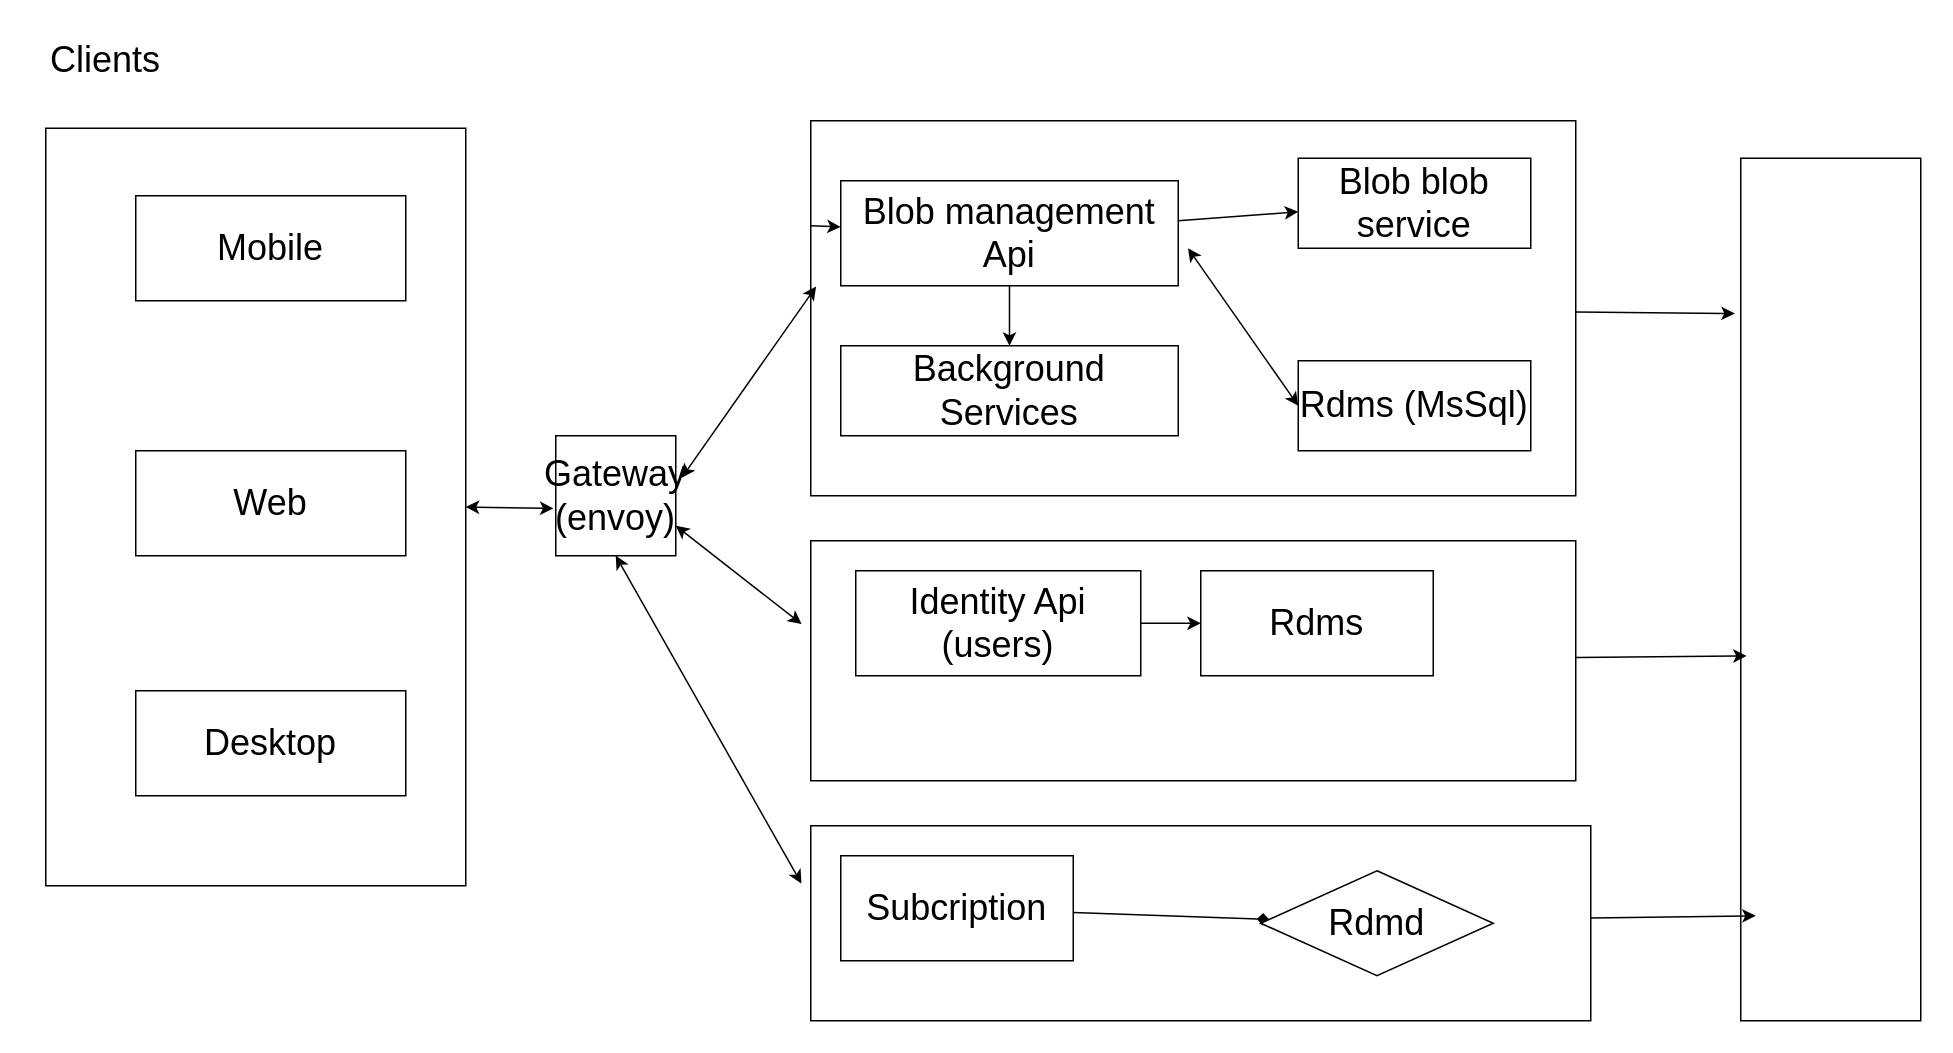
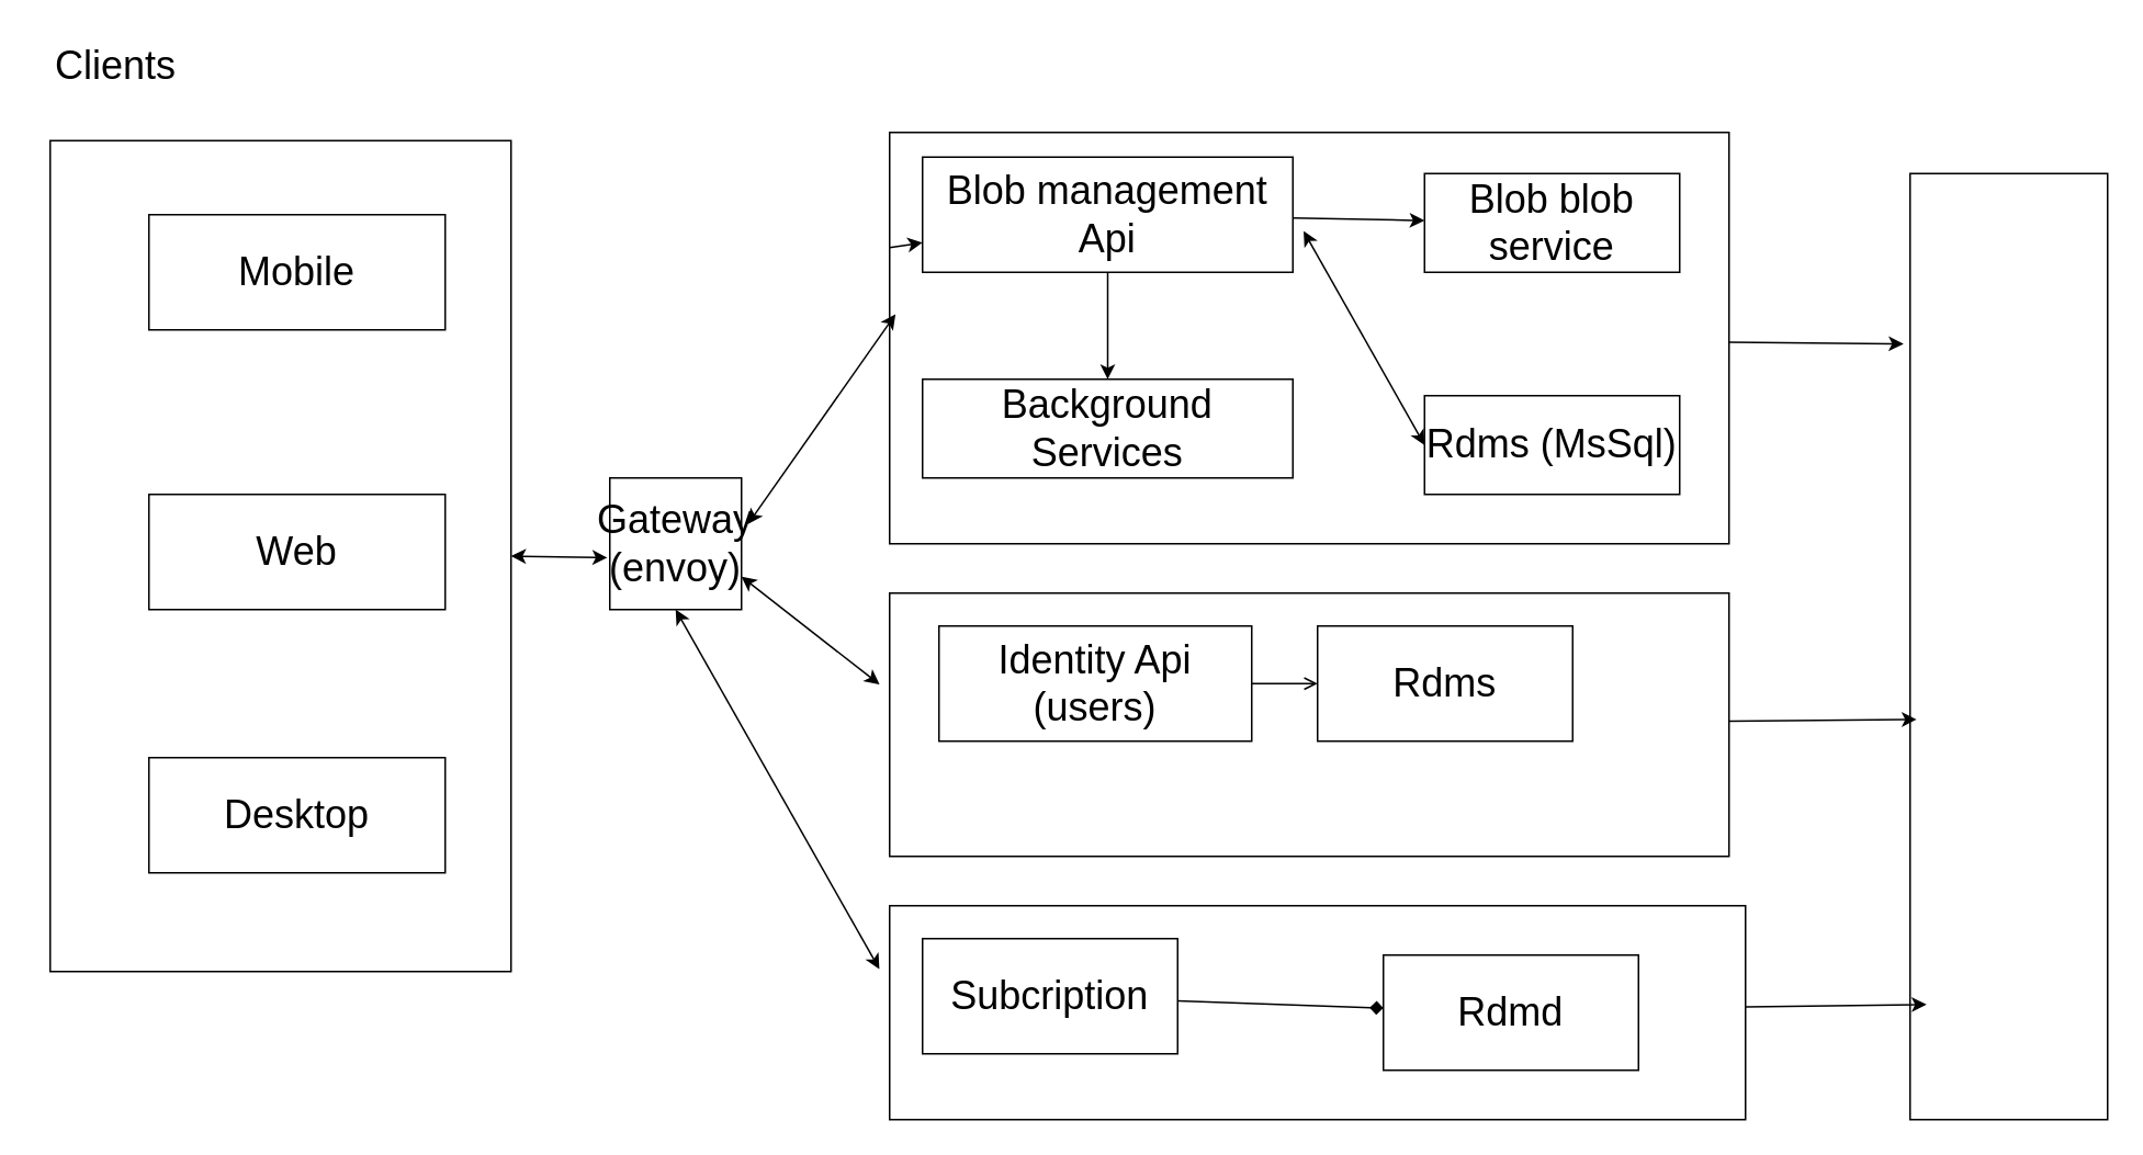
- <mxCell id="5" value="Blob management Api" style="whiteSpace=wrap;html=1;fontSize=24;rounded=0;" vertex="1" parent="1"><mxGeometry x="560" y="120" width="225" height="70" as="geometry" /></mxCell>
+ <mxCell id="5" value="Blob management Api" style="whiteSpace=wrap;html=1;fontSize=24;rounded=0;" vertex="1" parent="1"><mxGeometry x="560" y="95" width="225" height="70" as="geometry" /></mxCell>
- <mxCell id="12" value="" style="edgeStyle=none;html=1;fontSize=24;" edge="1" parent="1" source="13" target="16"><mxGeometry relative="1" as="geometry" /></mxCell>
+ <mxCell id="12" value="" style="edgeStyle=none;html=1;fontSize=24;endArrow=open;" edge="1" parent="1" source="13" target="16"><mxGeometry relative="1" as="geometry" /></mxCell>
- <mxCell id="17" value="Rdmd" style="rhombus;whiteSpace=wrap;html=1;fontSize=24;" vertex="1" parent="1"><mxGeometry x="840" y="580" width="155" height="70" as="geometry" /></mxCell>
+ <mxCell id="17" value="Rdmd" style="whiteSpace=wrap;html=1;fontSize=24;rounded=0;" vertex="1" parent="1"><mxGeometry x="840" y="580" width="155" height="70" as="geometry" /></mxCell>
